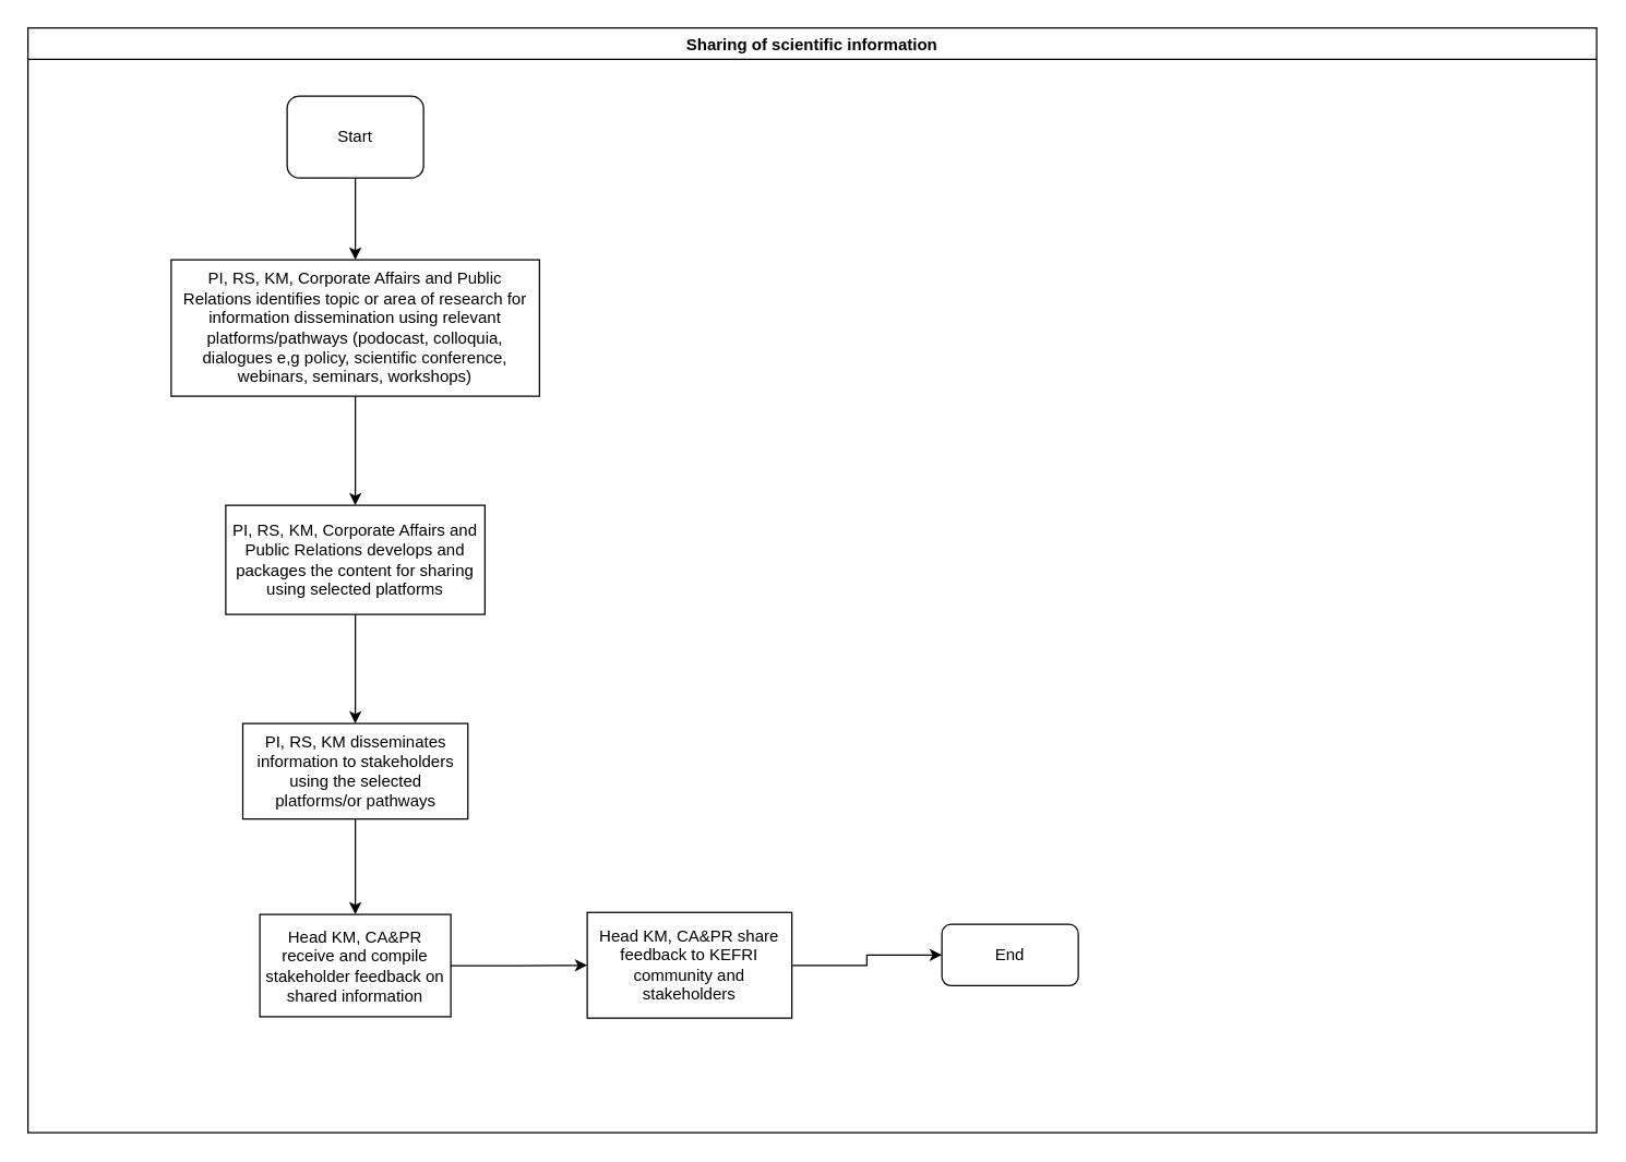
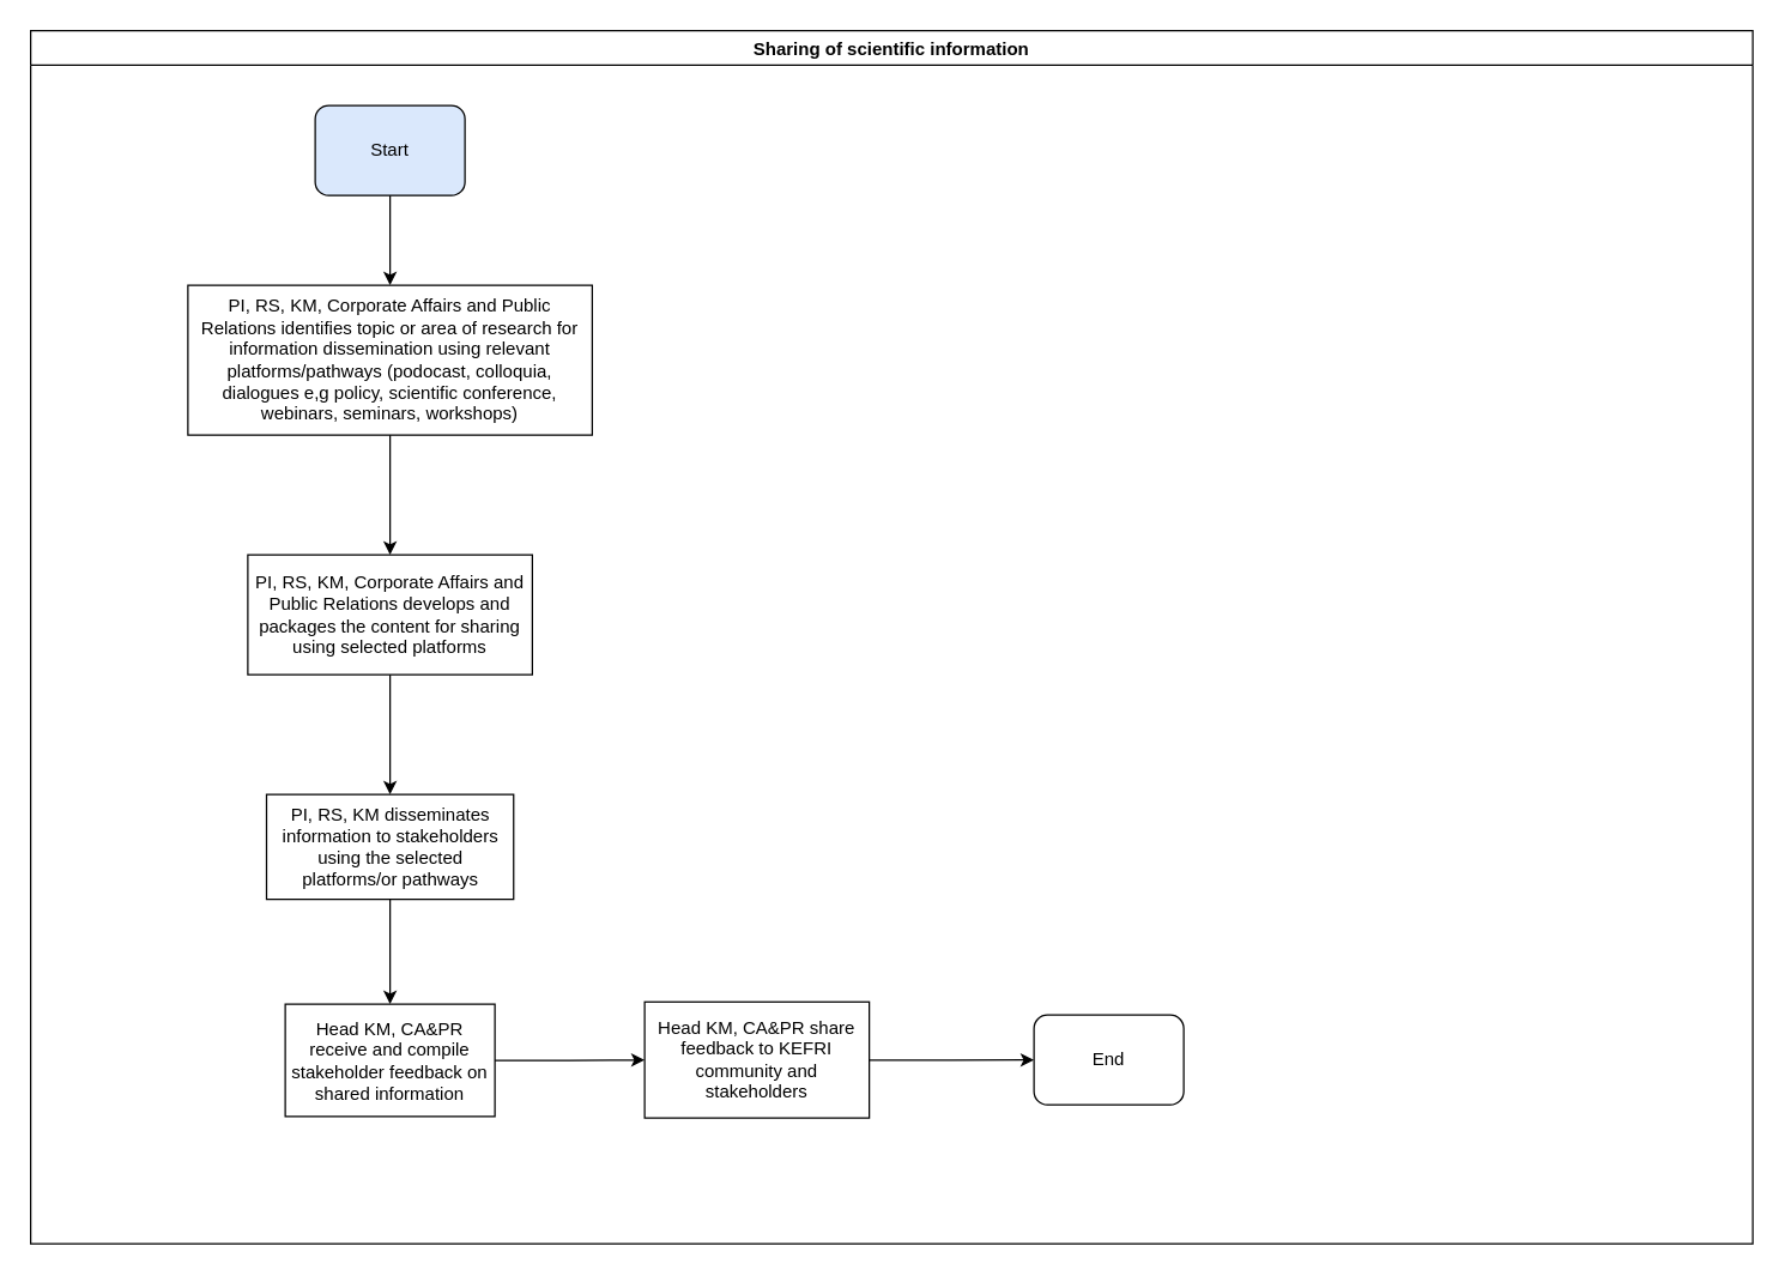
- <mxCell id="3" value="Start" style="rounded=1;whiteSpace=wrap;html=1;" vertex="1" parent="2"><mxGeometry x="190" y="50" width="100" height="60" as="geometry" /></mxCell>
+ <mxCell id="3" value="Start" style="rounded=1;whiteSpace=wrap;html=1;fillColor=#dae8fc;" vertex="1" parent="2"><mxGeometry x="190" y="50" width="100" height="60" as="geometry" /></mxCell>
- <mxCell id="14" value="End" style="rounded=1;whiteSpace=wrap;html=1;" vertex="1" parent="2"><mxGeometry x="670" y="657.25" width="100" height="45" as="geometry" /></mxCell>
+ <mxCell id="14" value="End" style="rounded=1;whiteSpace=wrap;html=1;" vertex="1" parent="2"><mxGeometry x="670" y="657.25" width="100" height="60" as="geometry" /></mxCell>
